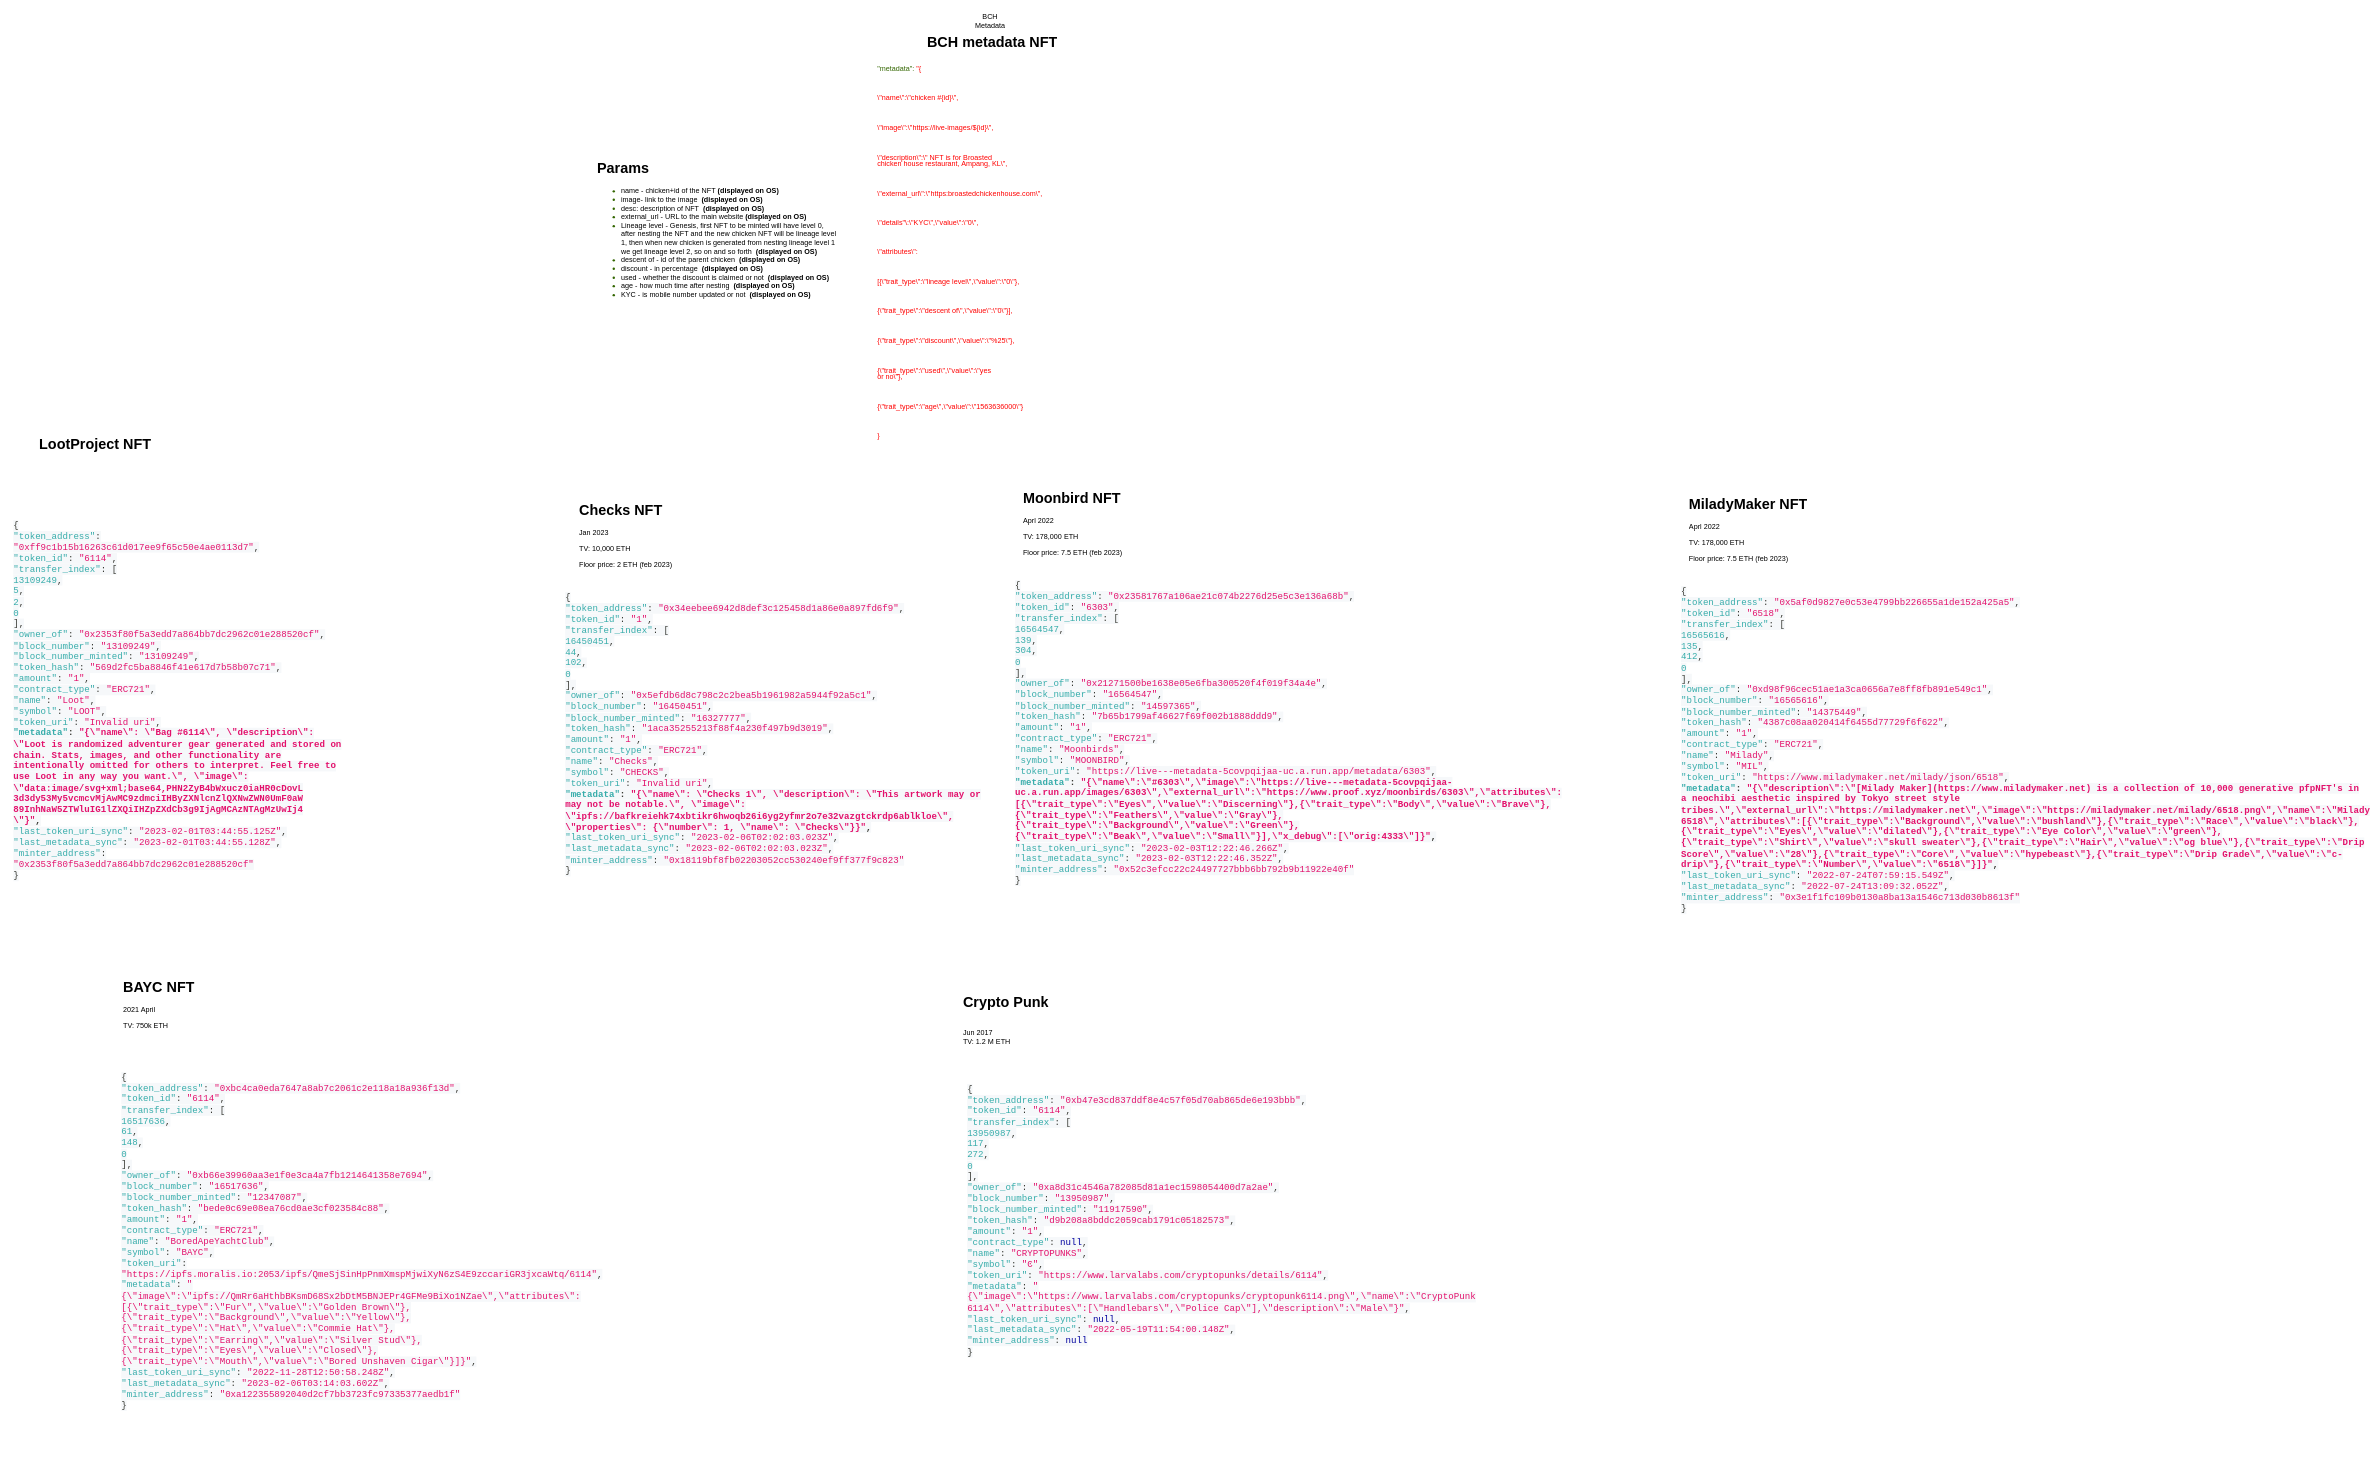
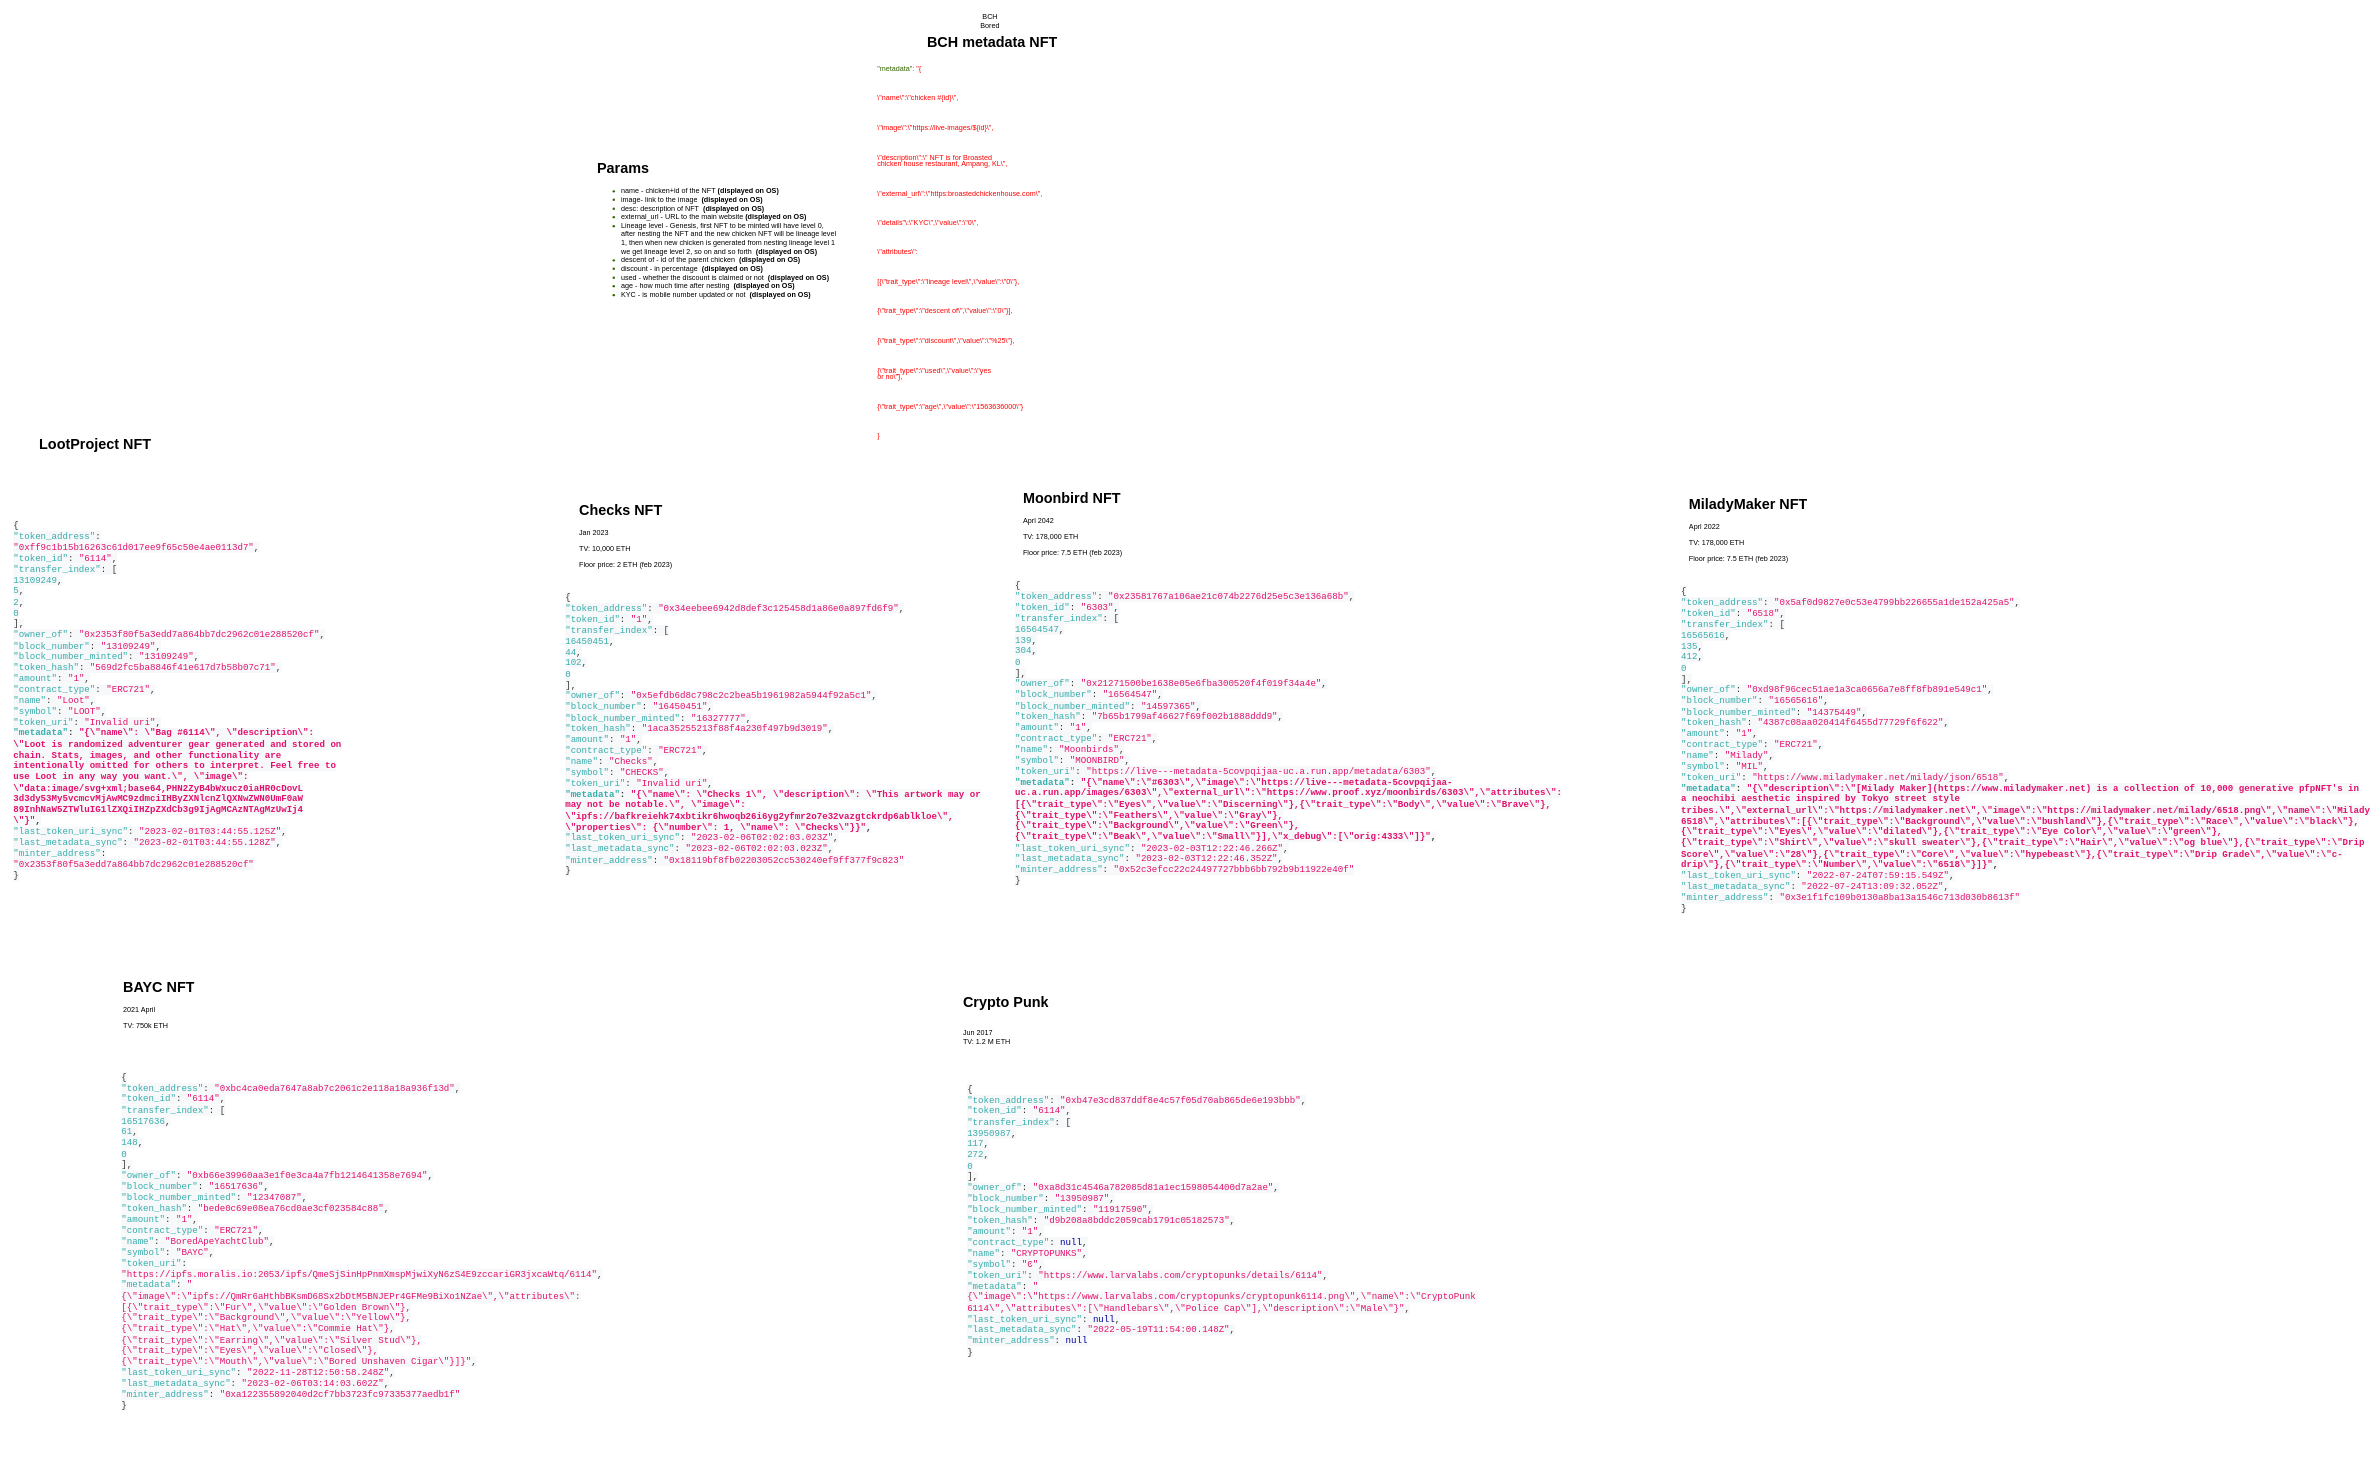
- <mxCell id="2" value="BCH Metadata" style="text;html=1;strokeColor=none;fillColor=none;align=center;verticalAlign=middle;whiteSpace=wrap;rounded=0;" parent="1" vertex="1"><mxGeometry x="1620" y="20" width="60" height="30" as="geometry" /></mxCell>
+ <mxCell id="2" value="BCH Bored" style="text;html=1;strokeColor=none;fillColor=none;align=center;verticalAlign=middle;whiteSpace=wrap;rounded=0;" parent="1" vertex="1"><mxGeometry x="1620" y="20" width="60" height="30" as="geometry" /></mxCell>
- <mxCell id="6" value="&lt;h1&gt;Moonbird NFT&lt;/h1&gt;&lt;p&gt;&lt;span style=&quot;background-color: initial;&quot;&gt;Aprl 2022&lt;/span&gt;&lt;br&gt;&lt;/p&gt;&lt;p&gt;TV: 178,000 ETH&lt;/p&gt;&lt;p&gt;Floor price: 7.5 ETH (feb 2023)&lt;/p&gt;&lt;p&gt;&lt;br&gt;&lt;/p&gt;" style="text;html=1;strokeColor=none;fillColor=none;spacing=5;spacingTop=-20;whiteSpace=wrap;overflow=hidden;rounded=0;" parent="1" vertex="1"><mxGeometry x="1700" y="810" width="190" height="120" as="geometry" /></mxCell>
+ <mxCell id="6" value="&lt;h1&gt;Moonbird NFT&lt;/h1&gt;&lt;p&gt;&lt;span style=&quot;background-color: initial;&quot;&gt;Aprl 2042&lt;/span&gt;&lt;br&gt;&lt;/p&gt;&lt;p&gt;TV: 178,000 ETH&lt;/p&gt;&lt;p&gt;Floor price: 7.5 ETH (feb 2023)&lt;/p&gt;&lt;p&gt;&lt;br&gt;&lt;/p&gt;" style="text;html=1;strokeColor=none;fillColor=none;spacing=5;spacingTop=-20;whiteSpace=wrap;overflow=hidden;rounded=0;" parent="1" vertex="1"><mxGeometry x="1700" y="810" width="190" height="120" as="geometry" /></mxCell>
